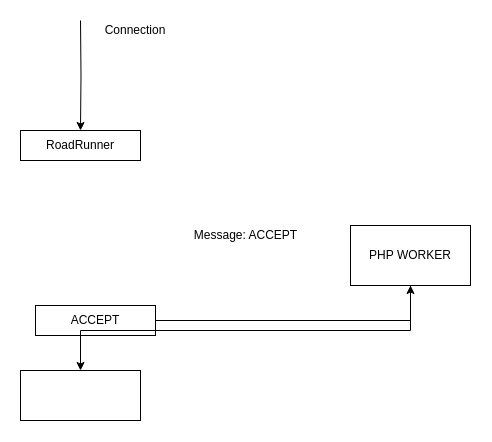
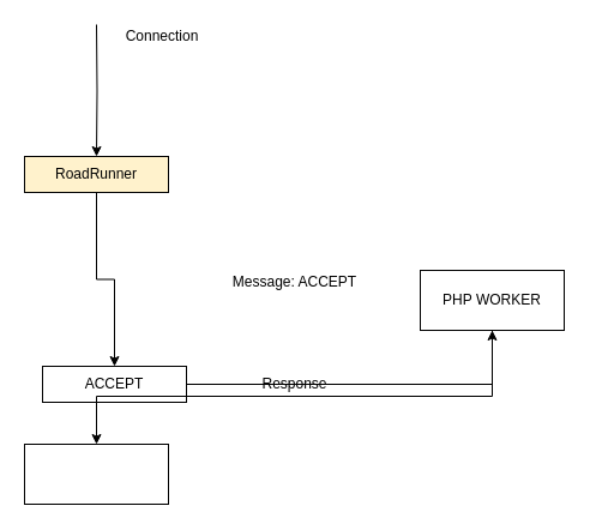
- <mxCell id="4" value="RoadRunner" style="rounded=0;whiteSpace=wrap;html=1;" vertex="1" parent="1"><mxGeometry x="20" y="130" width="120" height="30" as="geometry" /></mxCell>
+ <mxCell id="4" value="RoadRunner" style="rounded=0;whiteSpace=wrap;html=1;fillColor=#fff2cc;" vertex="1" parent="1"><mxGeometry x="20" y="130" width="120" height="30" as="geometry" /></mxCell>
+ <mxCell id="3" style="edgeStyle=orthogonalEdgeStyle;rounded=0;orthogonalLoop=1;jettySize=auto;html=1;exitX=0.5;exitY=1;exitDx=0;exitDy=0;entryX=0.5;entryY=0;entryDx=0;entryDy=0;" edge="1" parent="1" source="4" target="7"><mxGeometry relative="1" as="geometry" /></mxCell>
- <mxCell id="9" value="PHP WORKER" style="rounded=0;whiteSpace=wrap;html=1;" vertex="1" parent="1"><mxGeometry x="350" y="225" width="120" height="60" as="geometry" /></mxCell>
+ <mxCell id="9" value="PHP WORKER" style="rounded=0;whiteSpace=wrap;html=1;" vertex="1" parent="1"><mxGeometry x="350" y="225" width="120" height="50" as="geometry" /></mxCell>
+ <mxCell id="11" value="Response" style="text;html=1;align=center;verticalAlign=middle;resizable=0;points=[];autosize=1;strokeColor=none;fillColor=none;" vertex="1" parent="1"><mxGeometry x="210" y="310" width="70" height="20" as="geometry" /></mxCell>
